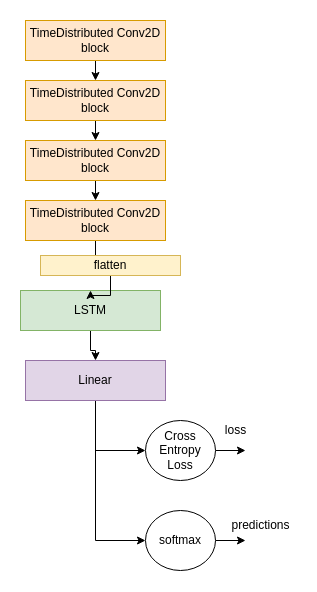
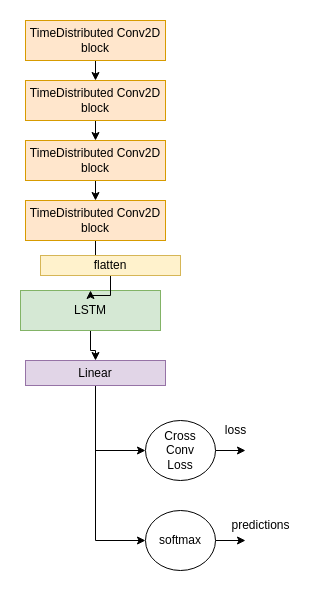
- <mxCell id="14" value="Linear" style="rounded=0;whiteSpace=wrap;html=1;fillColor=#e1d5e7;strokeColor=#9673a6;" vertex="1" parent="1"><mxGeometry x="25" y="360" width="140" height="40" as="geometry" /></mxCell>
+ <mxCell id="14" value="Linear" style="rounded=0;whiteSpace=wrap;html=1;fillColor=#e1d5e7;strokeColor=#9673a6;" vertex="1" parent="1"><mxGeometry x="25" y="360" width="140" height="25" as="geometry" /></mxCell>
- <mxCell id="19" value="Cross&lt;br&gt;Entropy&lt;br&gt;Loss" style="ellipse;whiteSpace=wrap;html=1;" vertex="1" parent="1"><mxGeometry x="145" y="420" width="70" height="60" as="geometry" /></mxCell>
+ <mxCell id="19" value="Cross&lt;br&gt;Conv&lt;br&gt;Loss" style="ellipse;whiteSpace=wrap;html=1;" vertex="1" parent="1"><mxGeometry x="145" y="420" width="70" height="60" as="geometry" /></mxCell>
